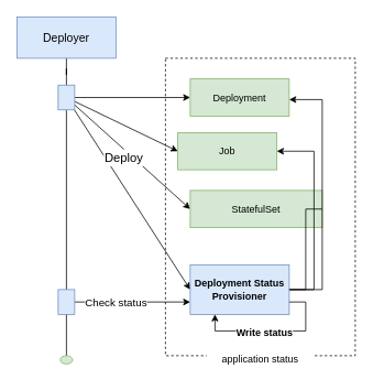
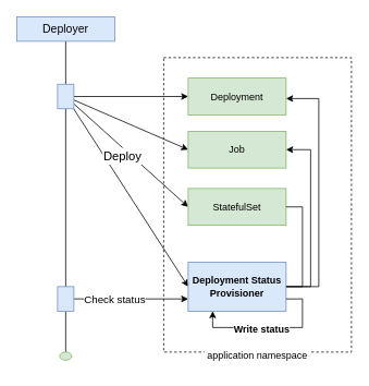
- <mxCell id="4" value="&lt;font style=&quot;font-size: 14px;&quot;&gt;Deployer&lt;/font&gt;" style="rounded=0;whiteSpace=wrap;html=1;fillColor=#dae8fc;strokeColor=#6c8ebf;" vertex="1" parent="1"><mxGeometry x="20" y="20" width="120" height="50" as="geometry" /></mxCell>
+ <mxCell id="4" value="&lt;font style=&quot;font-size: 14px;&quot;&gt;Deployer&lt;/font&gt;" style="rounded=0;whiteSpace=wrap;html=1;fillColor=#dae8fc;strokeColor=#6c8ebf;" vertex="1" parent="1"><mxGeometry x="20" y="20" width="120" height="30" as="geometry" /></mxCell>
- <mxCell id="12" value="Job" style="rounded=0;whiteSpace=wrap;html=1;fillColor=#d5e8d4;strokeColor=#82b366;" vertex="1" parent="1"><mxGeometry x="215" y="160" width="120" height="45" as="geometry" /></mxCell>
+ <mxCell id="12" value="Job" style="rounded=0;whiteSpace=wrap;html=1;fillColor=#d5e8d4;strokeColor=#82b366;" vertex="1" parent="1"><mxGeometry x="230" y="160" width="120" height="45" as="geometry" /></mxCell>
- <mxCell id="13" value="StatefulSet" style="rounded=0;whiteSpace=wrap;html=1;fillColor=#d5e8d4;strokeColor=#82b366;" vertex="1" parent="1"><mxGeometry x="230" y="230" width="160" height="45" as="geometry" /></mxCell>
+ <mxCell id="13" value="StatefulSet" style="rounded=0;whiteSpace=wrap;html=1;fillColor=#d5e8d4;strokeColor=#82b366;" vertex="1" parent="1"><mxGeometry x="230" y="230" width="120" height="45" as="geometry" /></mxCell>
- <mxCell id="24" value="application status" style="text;html=1;strokeColor=none;fillColor=default;align=center;verticalAlign=middle;whiteSpace=wrap;rounded=0;" vertex="1" parent="1"><mxGeometry x="250" y="420" width="130" height="30" as="geometry" /></mxCell>
+ <mxCell id="24" value="application namespace" style="text;html=1;strokeColor=none;fillColor=default;align=center;verticalAlign=middle;whiteSpace=wrap;rounded=0;" vertex="1" parent="1"><mxGeometry x="250" y="420" width="130" height="30" as="geometry" /></mxCell>
